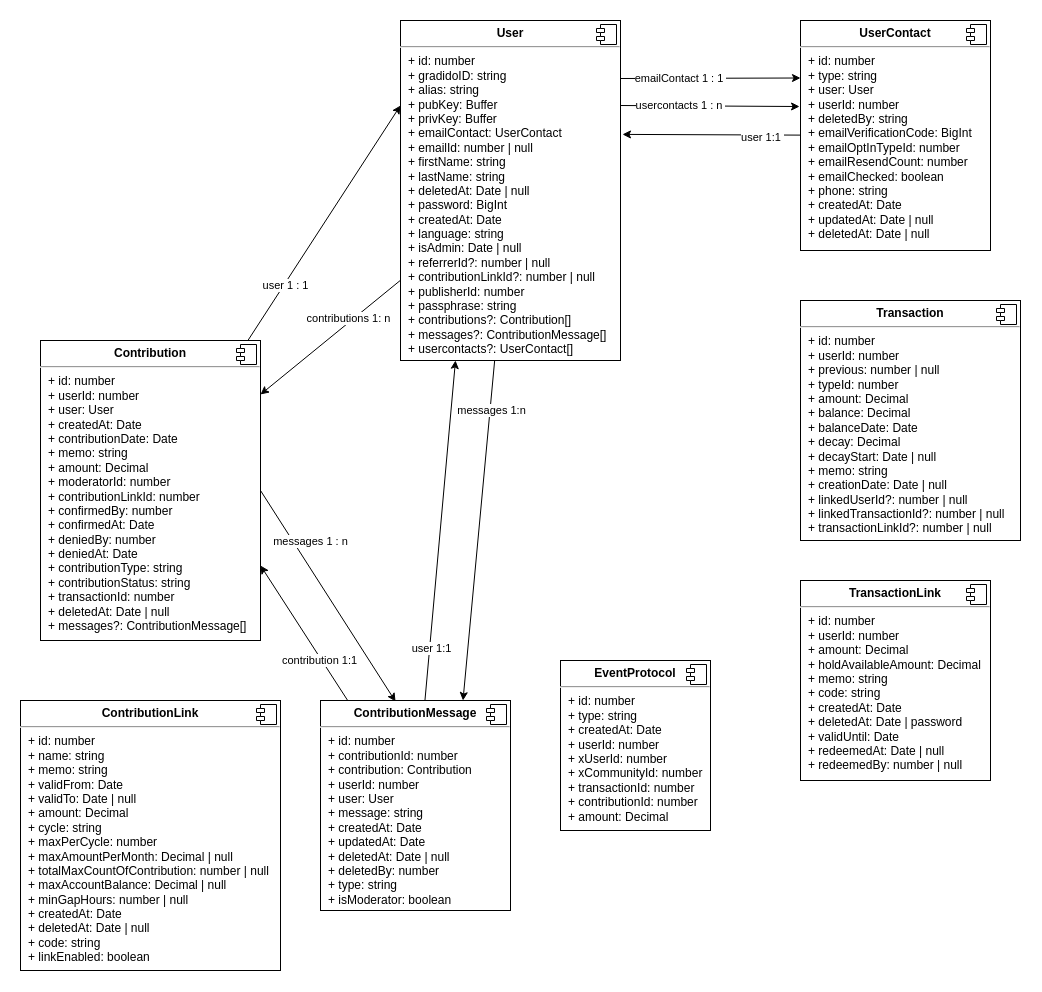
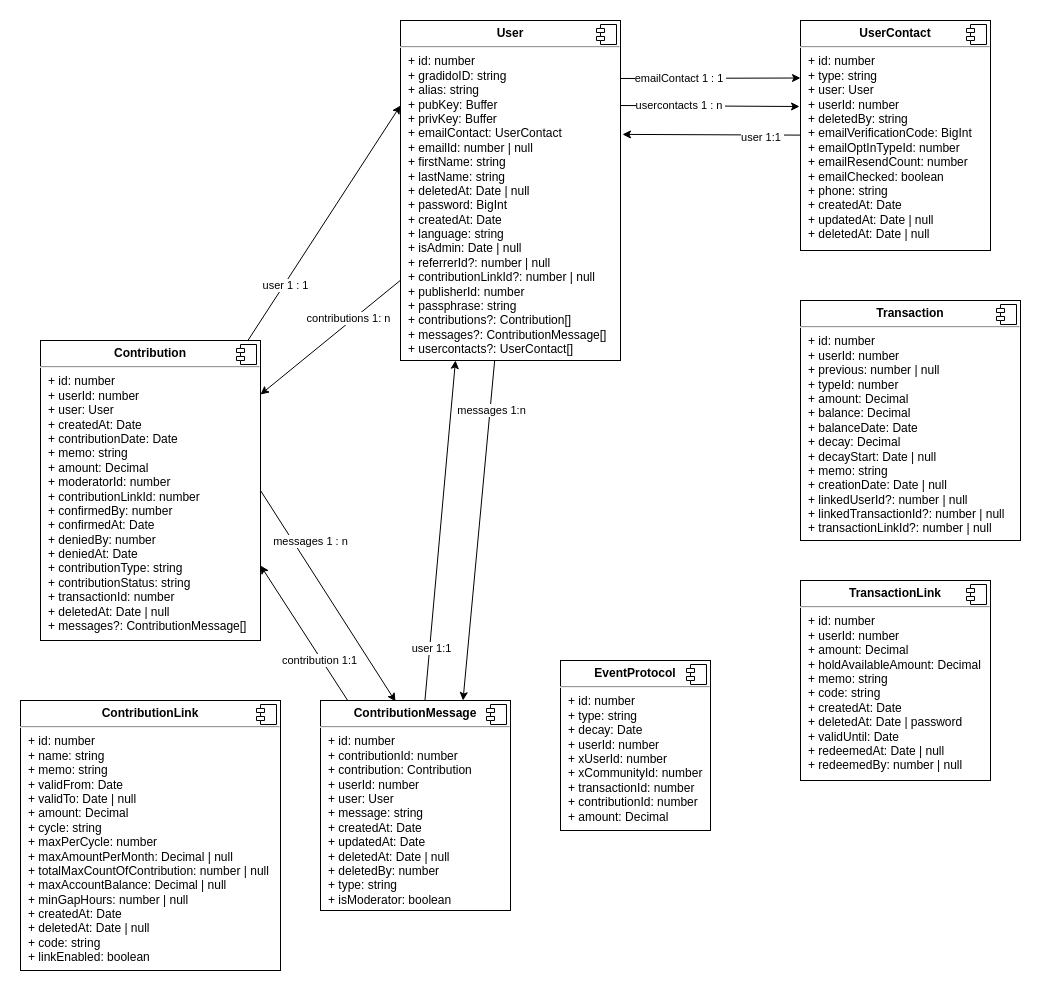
- <mxCell id="34" value="&lt;p style=&quot;margin: 0px ; margin-top: 6px ; text-align: center&quot;&gt;&lt;b&gt;EventProtocol&lt;/b&gt;&lt;/p&gt;&lt;hr&gt;&lt;p style=&quot;margin: 0px ; margin-left: 8px&quot;&gt;+ id: number&lt;/p&gt;&lt;p style=&quot;margin: 0px ; margin-left: 8px&quot;&gt;+ type: string&lt;/p&gt;&lt;p style=&quot;margin: 0px ; margin-left: 8px&quot;&gt;+ createdAt: Date&lt;/p&gt;&lt;p style=&quot;margin: 0px ; margin-left: 8px&quot;&gt;+ userId: number&lt;/p&gt;&lt;p style=&quot;margin: 0px ; margin-left: 8px&quot;&gt;+ xUserId: number&lt;/p&gt;&lt;p style=&quot;margin: 0px ; margin-left: 8px&quot;&gt;+ xCommunityId: number&lt;/p&gt;&lt;p style=&quot;margin: 0px ; margin-left: 8px&quot;&gt;+ transactionId: number&lt;/p&gt;&lt;p style=&quot;margin: 0px ; margin-left: 8px&quot;&gt;+ contributionId: number&lt;/p&gt;&lt;p style=&quot;margin: 0px ; margin-left: 8px&quot;&gt;+ amount: Decimal&lt;/p&gt;" style="align=left;overflow=fill;html=1;dropTarget=0;" vertex="1" parent="1"><mxGeometry x="560" y="660" width="150" height="170" as="geometry" /></mxCell>
+ <mxCell id="34" value="&lt;p style=&quot;margin: 0px ; margin-top: 6px ; text-align: center&quot;&gt;&lt;b&gt;EventProtocol&lt;/b&gt;&lt;/p&gt;&lt;hr&gt;&lt;p style=&quot;margin: 0px ; margin-left: 8px&quot;&gt;+ id: number&lt;/p&gt;&lt;p style=&quot;margin: 0px ; margin-left: 8px&quot;&gt;+ type: string&lt;/p&gt;&lt;p style=&quot;margin: 0px ; margin-left: 8px&quot;&gt;+ decay: Date&lt;/p&gt;&lt;p style=&quot;margin: 0px ; margin-left: 8px&quot;&gt;+ userId: number&lt;/p&gt;&lt;p style=&quot;margin: 0px ; margin-left: 8px&quot;&gt;+ xUserId: number&lt;/p&gt;&lt;p style=&quot;margin: 0px ; margin-left: 8px&quot;&gt;+ xCommunityId: number&lt;/p&gt;&lt;p style=&quot;margin: 0px ; margin-left: 8px&quot;&gt;+ transactionId: number&lt;/p&gt;&lt;p style=&quot;margin: 0px ; margin-left: 8px&quot;&gt;+ contributionId: number&lt;/p&gt;&lt;p style=&quot;margin: 0px ; margin-left: 8px&quot;&gt;+ amount: Decimal&lt;/p&gt;" style="align=left;overflow=fill;html=1;dropTarget=0;" vertex="1" parent="1"><mxGeometry x="560" y="660" width="150" height="170" as="geometry" /></mxCell>
